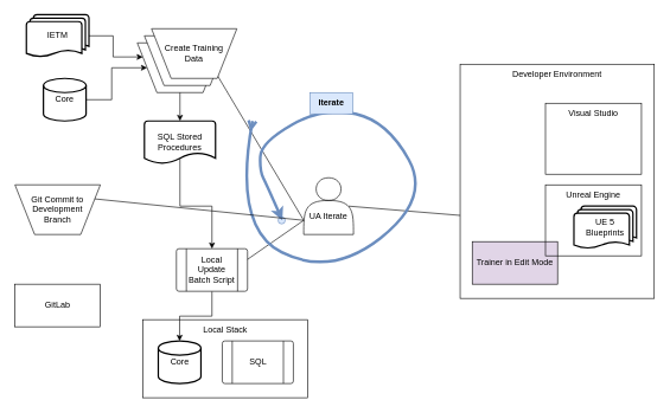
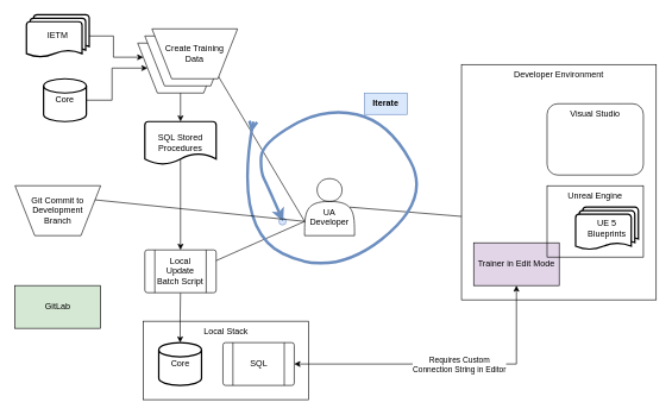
- <mxCell id="22" value="Iterate" style="text;html=1;strokeColor=#6c8ebf;fillColor=#dae8fc;align=center;verticalAlign=middle;whiteSpace=wrap;rounded=0;fontStyle=1" parent="1" vertex="1"><mxGeometry x="435" y="130" width="60" height="30" as="geometry" /></mxCell>
+ <mxCell id="22" value="Iterate" style="text;html=1;strokeColor=#6c8ebf;fillColor=#dae8fc;align=center;verticalAlign=middle;whiteSpace=wrap;rounded=0;fontStyle=1" parent="1" vertex="1"><mxGeometry x="510" y="130" width="60" height="30" as="geometry" /></mxCell>
- <mxCell id="30" value="Visual Studio" style="rounded=0;whiteSpace=wrap;html=1;fillColor=none;align=center;verticalAlign=top;" parent="29" vertex="1"><mxGeometry width="135" height="100" as="geometry" /></mxCell>
+ <mxCell id="30" value="Visual Studio" style="whiteSpace=wrap;html=1;fillColor=none;align=center;verticalAlign=top;rounded=1;" parent="29" vertex="1"><mxGeometry width="135" height="100" as="geometry" /></mxCell>
- <mxCell id="5" value="&lt;br&gt;&lt;br&gt;UA Iterate" style="shape=actor;whiteSpace=wrap;html=1;labelPosition=center;verticalLabelPosition=middle;align=center;verticalAlign=middle;" parent="1" vertex="1"><mxGeometry x="426" y="250" width="70" height="80" as="geometry" /></mxCell>
+ <mxCell id="5" value="&lt;br&gt;&lt;br&gt;UA Developer" style="shape=actor;whiteSpace=wrap;html=1;labelPosition=center;verticalLabelPosition=middle;align=center;verticalAlign=middle;" parent="1" vertex="1"><mxGeometry x="426" y="250" width="70" height="80" as="geometry" /></mxCell>
- <mxCell id="19" value="Local Update Batch Script" style="verticalLabelPosition=middle;verticalAlign=middle;html=1;shape=process;whiteSpace=wrap;rounded=1;size=0.14;arcSize=6;labelPosition=center;align=center;" parent="1" vertex="1"><mxGeometry x="247" y="350" width="100" height="60" as="geometry" /></mxCell>
+ <mxCell id="19" value="Local Update Batch Script" style="verticalLabelPosition=middle;verticalAlign=middle;html=1;shape=process;whiteSpace=wrap;rounded=1;size=0.14;arcSize=6;labelPosition=center;align=center;" parent="1" vertex="1"><mxGeometry x="202" y="350" width="100" height="60" as="geometry" /></mxCell>
- <mxCell id="23" value="GitLab" style="rounded=0;whiteSpace=wrap;html=1;" parent="1" vertex="1"><mxGeometry x="20" y="400" width="120" height="60" as="geometry" /></mxCell>
+ <mxCell id="23" value="GitLab" style="rounded=0;whiteSpace=wrap;html=1;fillColor=#d5e8d4;" parent="1" vertex="1"><mxGeometry x="20" y="400" width="120" height="60" as="geometry" /></mxCell>
+ <mxCell id="36" style="edgeStyle=orthogonalEdgeStyle;rounded=0;orthogonalLoop=1;jettySize=auto;html=1;exitX=0.5;exitY=1;exitDx=0;exitDy=0;startArrow=classic;startFill=1;entryX=1;entryY=0.5;entryDx=0;entryDy=0;" parent="1" source="32" target="18" edge="1"><mxGeometry relative="1" as="geometry"><mxPoint x="683.5" y="410" as="sourcePoint" /><Array as="points"><mxPoint x="723" y="510" /></Array></mxGeometry></mxCell>
+ <mxCell id="37" value="Requires Custom&lt;br style=&quot;border-color: var(--border-color);&quot;&gt;Connection String in Editor" style="edgeLabel;html=1;align=center;verticalAlign=middle;resizable=0;points=[];" parent="36" vertex="1" connectable="0"><mxGeometry x="-0.092" relative="1" as="geometry"><mxPoint as="offset" /></mxGeometry></mxCell>
